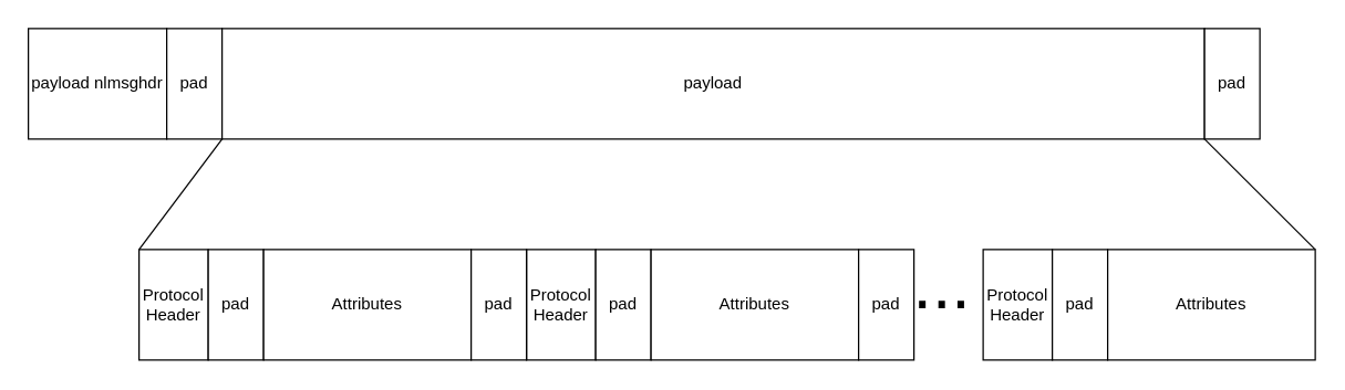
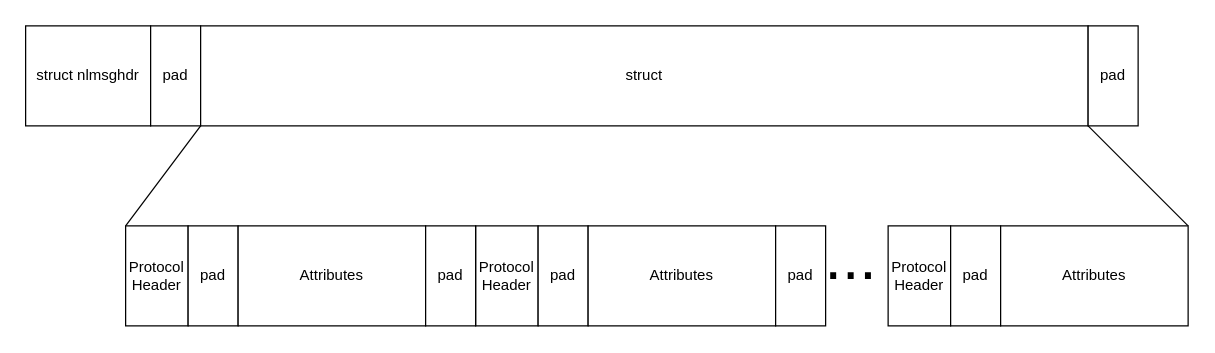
- <mxCell id="2" value="&lt;span style=&quot;font-family: &amp;#34;helvetica&amp;#34;&quot;&gt;payload nlmsghdr&lt;/span&gt;" style="rounded=0;whiteSpace=wrap;html=1;" vertex="1" parent="1"><mxGeometry x="20" y="20" width="100" height="80" as="geometry" /></mxCell>
+ <mxCell id="2" value="&lt;span style=&quot;font-family: &amp;#34;helvetica&amp;#34;&quot;&gt;struct nlmsghdr&lt;/span&gt;" style="rounded=0;whiteSpace=wrap;html=1;" vertex="1" parent="1"><mxGeometry x="20" y="20" width="100" height="80" as="geometry" /></mxCell>
- <mxCell id="4" value="payload" style="rounded=0;whiteSpace=wrap;html=1;" vertex="1" parent="1"><mxGeometry x="160" y="20" width="710" height="80" as="geometry" /></mxCell>
+ <mxCell id="4" value="struct" style="rounded=0;whiteSpace=wrap;html=1;" vertex="1" parent="1"><mxGeometry x="160" y="20" width="710" height="80" as="geometry" /></mxCell>
